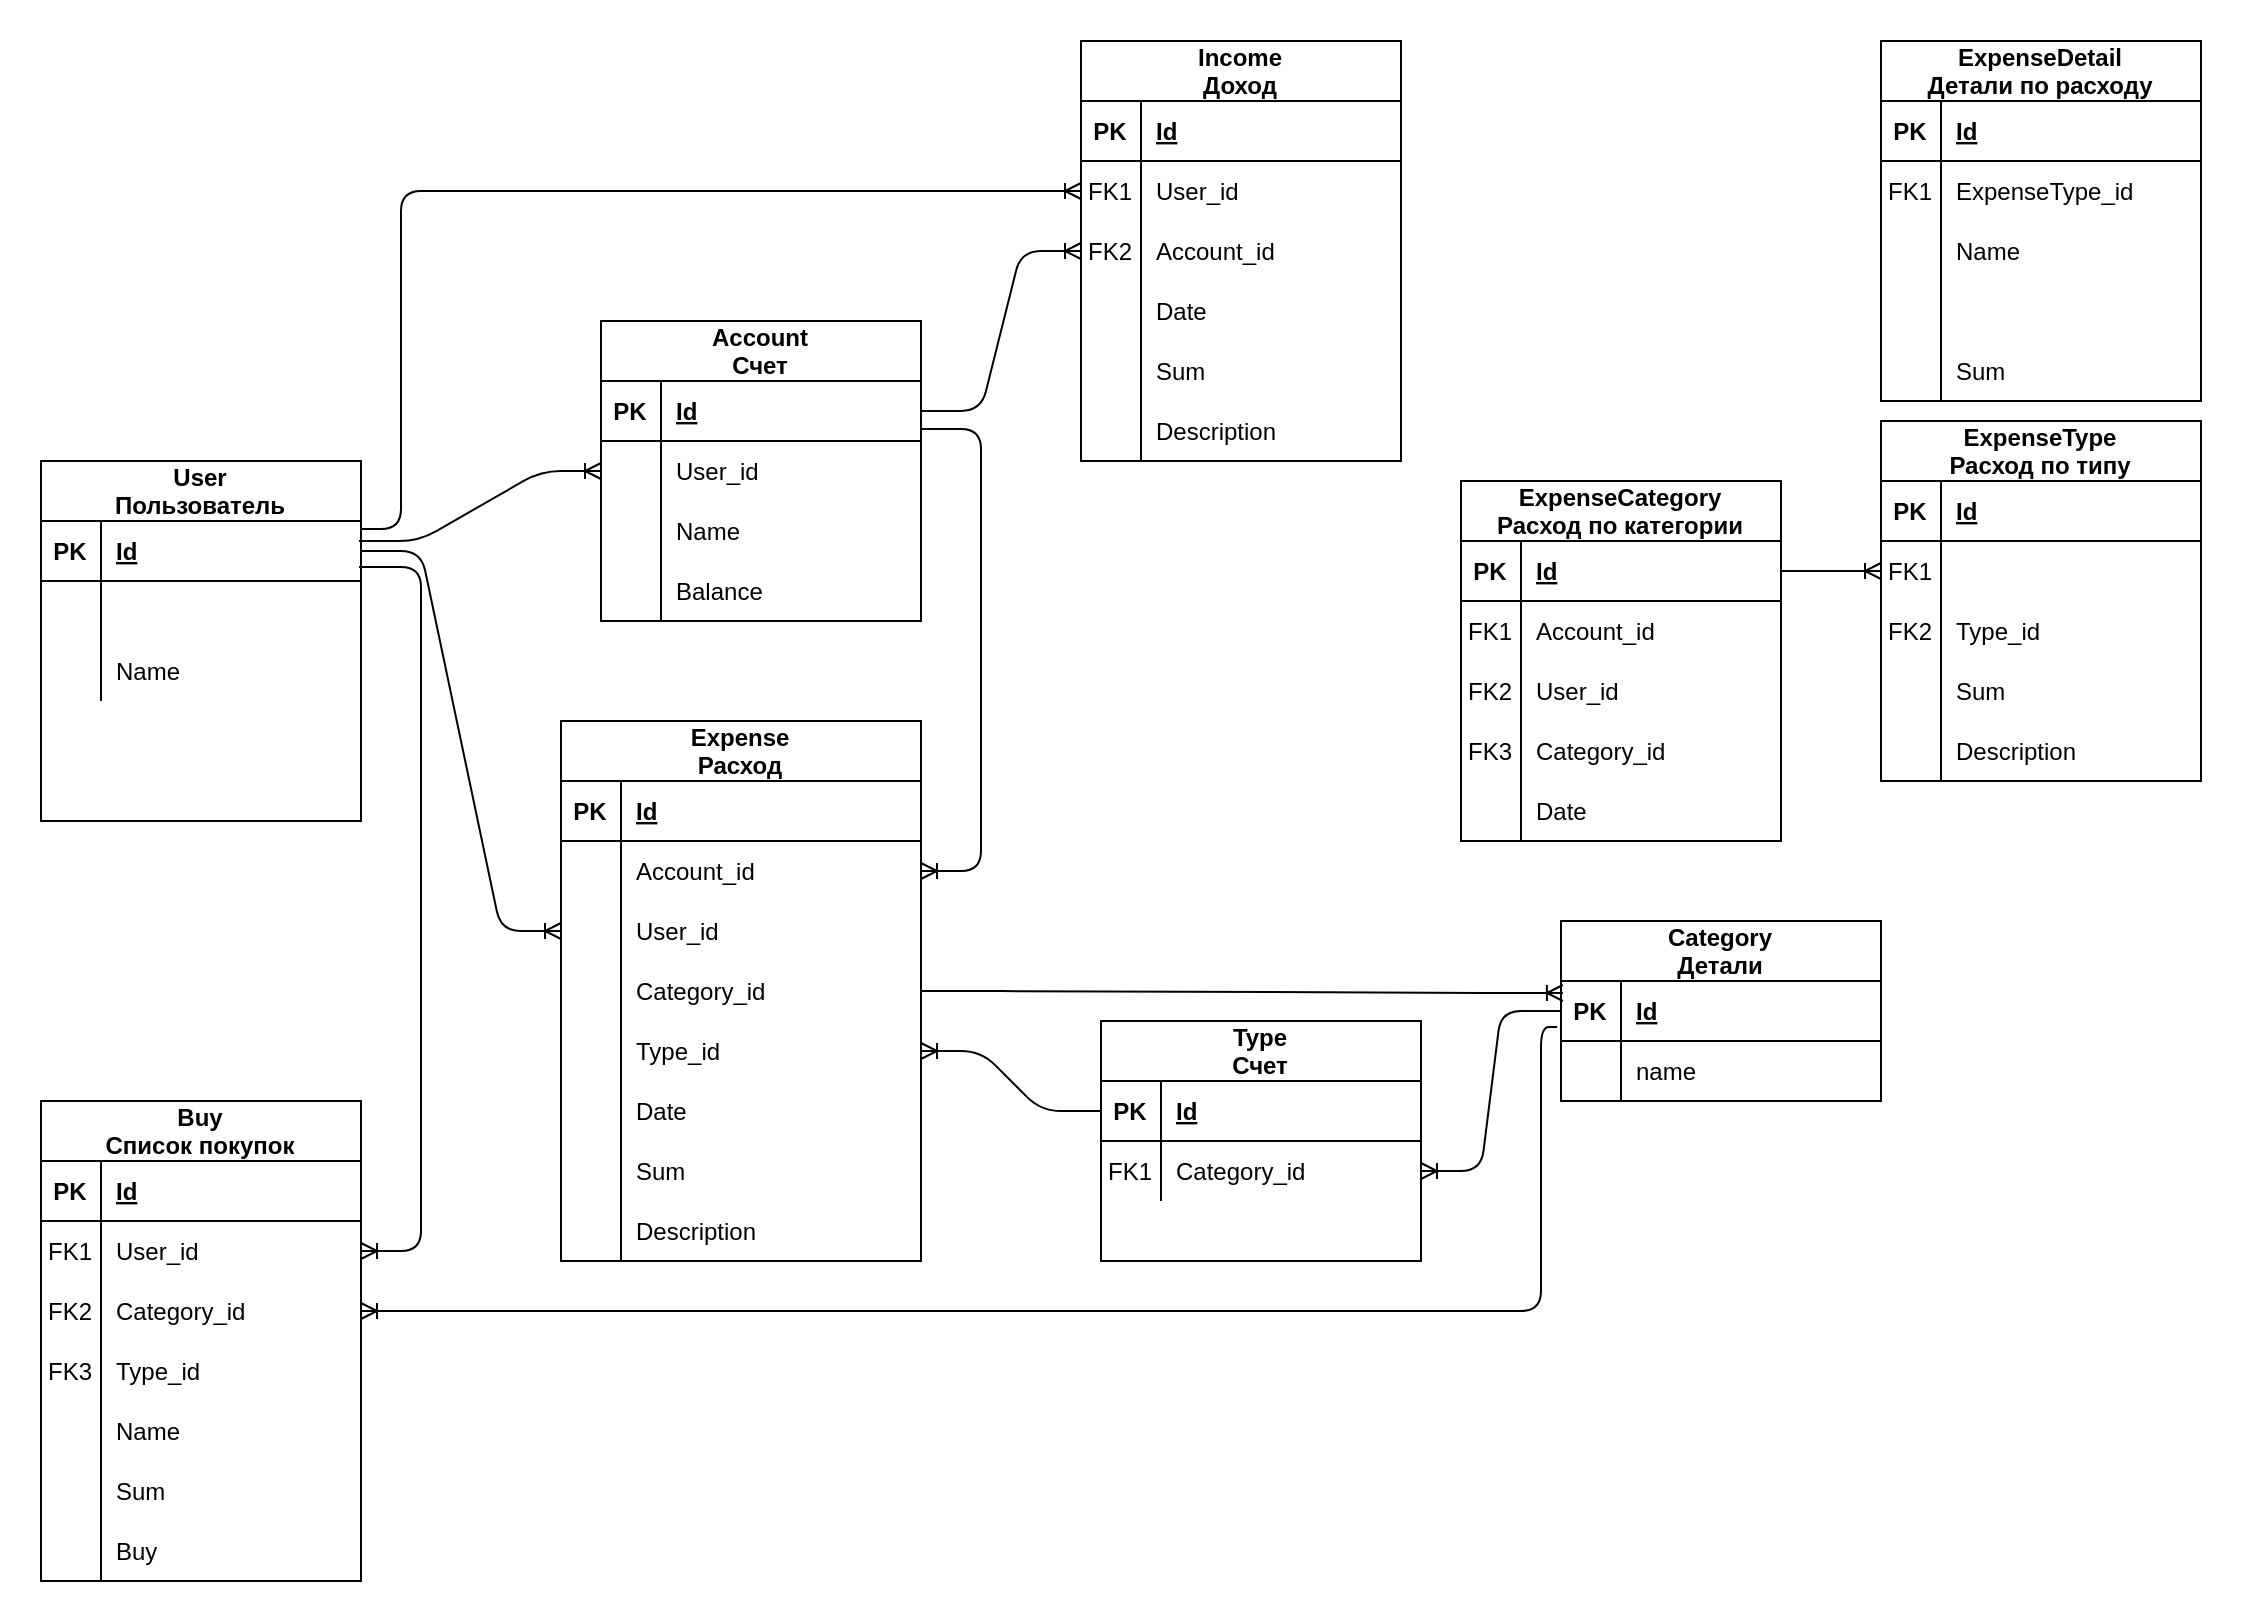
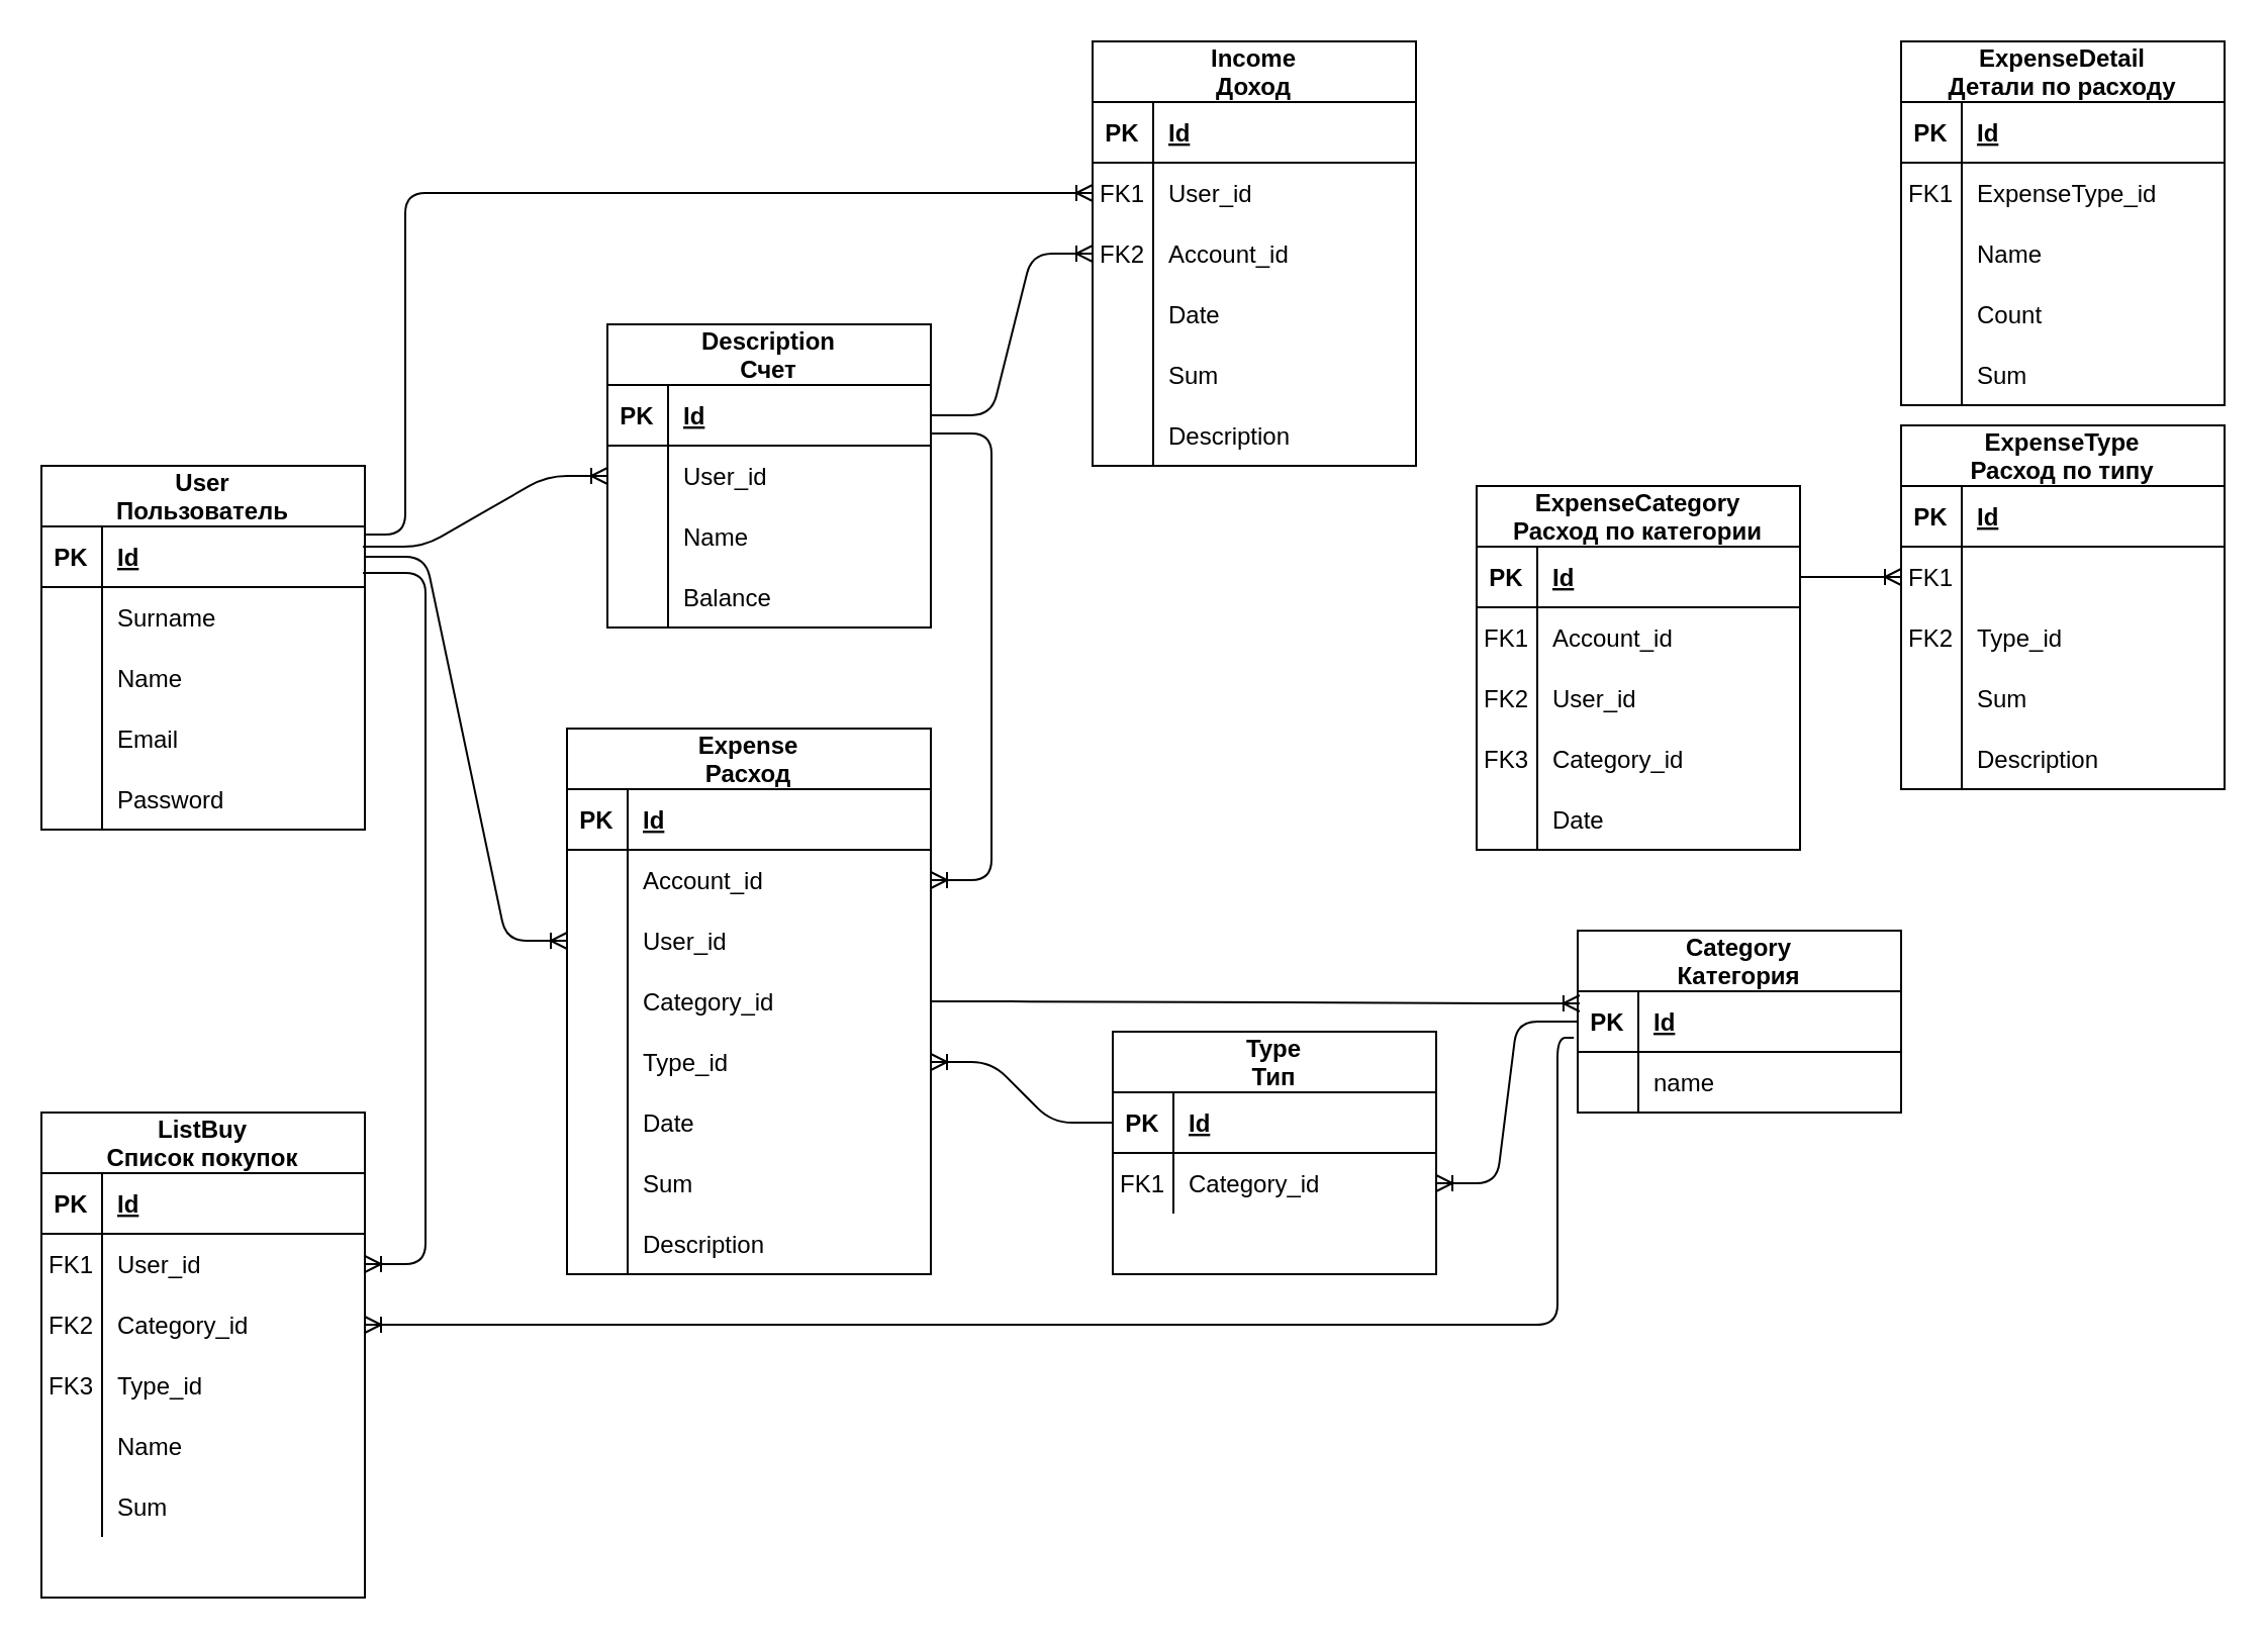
+ <mxCell id="103" value="Count" style="shape=partialRectangle;connectable=0;fillColor=none;top=0;left=0;bottom=0;right=0;align=left;spacingLeft=6;overflow=hidden;" parent="101" vertex="1"><mxGeometry x="30" width="130" height="30" as="geometry" /></mxCell>
- <mxCell id="128" value="Account&#10;Счет" style="shape=table;startSize=30;container=1;collapsible=1;childLayout=tableLayout;fixedRows=1;rowLines=0;fontStyle=1;align=center;resizeLast=1;" parent="1" vertex="1"><mxGeometry x="300" y="160" width="160" height="150" as="geometry" /></mxCell>
+ <mxCell id="128" value="Description&#10;Счет" style="shape=table;startSize=30;container=1;collapsible=1;childLayout=tableLayout;fixedRows=1;rowLines=0;fontStyle=1;align=center;resizeLast=1;" parent="1" vertex="1"><mxGeometry x="300" y="160" width="160" height="150" as="geometry" /></mxCell>
+ <mxCell id="8" value="Surname" style="shape=partialRectangle;connectable=0;fillColor=none;top=0;left=0;bottom=0;right=0;align=left;spacingLeft=6;overflow=hidden;" parent="6" vertex="1"><mxGeometry x="30" width="130" height="30" as="geometry" /></mxCell>
+ <mxCell id="14" value="Email" style="shape=partialRectangle;connectable=0;fillColor=none;top=0;left=0;bottom=0;right=0;align=left;spacingLeft=6;overflow=hidden;" parent="12" vertex="1"><mxGeometry x="30" width="130" height="30" as="geometry" /></mxCell>
+ <mxCell id="17" value="Password" style="shape=partialRectangle;connectable=0;fillColor=none;top=0;left=0;bottom=0;right=0;align=left;spacingLeft=6;overflow=hidden;" parent="15" vertex="1"><mxGeometry x="30" width="130" height="30" as="geometry" /></mxCell>
- <mxCell id="18" value="Category&#10;Детали" style="shape=table;startSize=30;container=1;collapsible=1;childLayout=tableLayout;fixedRows=1;rowLines=0;fontStyle=1;align=center;resizeLast=1;" parent="1" vertex="1"><mxGeometry x="780" y="460" width="160" height="90" as="geometry" /></mxCell>
+ <mxCell id="18" value="Category&#10;Категория" style="shape=table;startSize=30;container=1;collapsible=1;childLayout=tableLayout;fixedRows=1;rowLines=0;fontStyle=1;align=center;resizeLast=1;" parent="1" vertex="1"><mxGeometry x="780" y="460" width="160" height="90" as="geometry" /></mxCell>
- <mxCell id="44" value="Type&#10;Счет" style="shape=table;startSize=30;container=1;collapsible=1;childLayout=tableLayout;fixedRows=1;rowLines=0;fontStyle=1;align=center;resizeLast=1;" parent="1" vertex="1"><mxGeometry x="550" y="510" width="160" height="120" as="geometry" /></mxCell>
+ <mxCell id="44" value="Type&#10;Тип" style="shape=table;startSize=30;container=1;collapsible=1;childLayout=tableLayout;fixedRows=1;rowLines=0;fontStyle=1;align=center;resizeLast=1;" parent="1" vertex="1"><mxGeometry x="550" y="510" width="160" height="120" as="geometry" /></mxCell>
- <mxCell id="69" value="Buy&#10;Список покупок" style="shape=table;startSize=30;container=1;collapsible=1;childLayout=tableLayout;fixedRows=1;rowLines=0;fontStyle=1;align=center;resizeLast=1;" parent="1" vertex="1"><mxGeometry x="20" y="550" width="160" height="240" as="geometry" /></mxCell>
+ <mxCell id="69" value="ListBuy&#10;Список покупок" style="shape=table;startSize=30;container=1;collapsible=1;childLayout=tableLayout;fixedRows=1;rowLines=0;fontStyle=1;align=center;resizeLast=1;" parent="1" vertex="1"><mxGeometry x="20" y="550" width="160" height="240" as="geometry" /></mxCell>
- <mxCell id="90" value="Buy" style="shape=partialRectangle;connectable=0;fillColor=none;top=0;left=0;bottom=0;right=0;align=left;spacingLeft=6;overflow=hidden;" parent="88" vertex="1"><mxGeometry x="30" width="130" height="30" as="geometry" /></mxCell>
